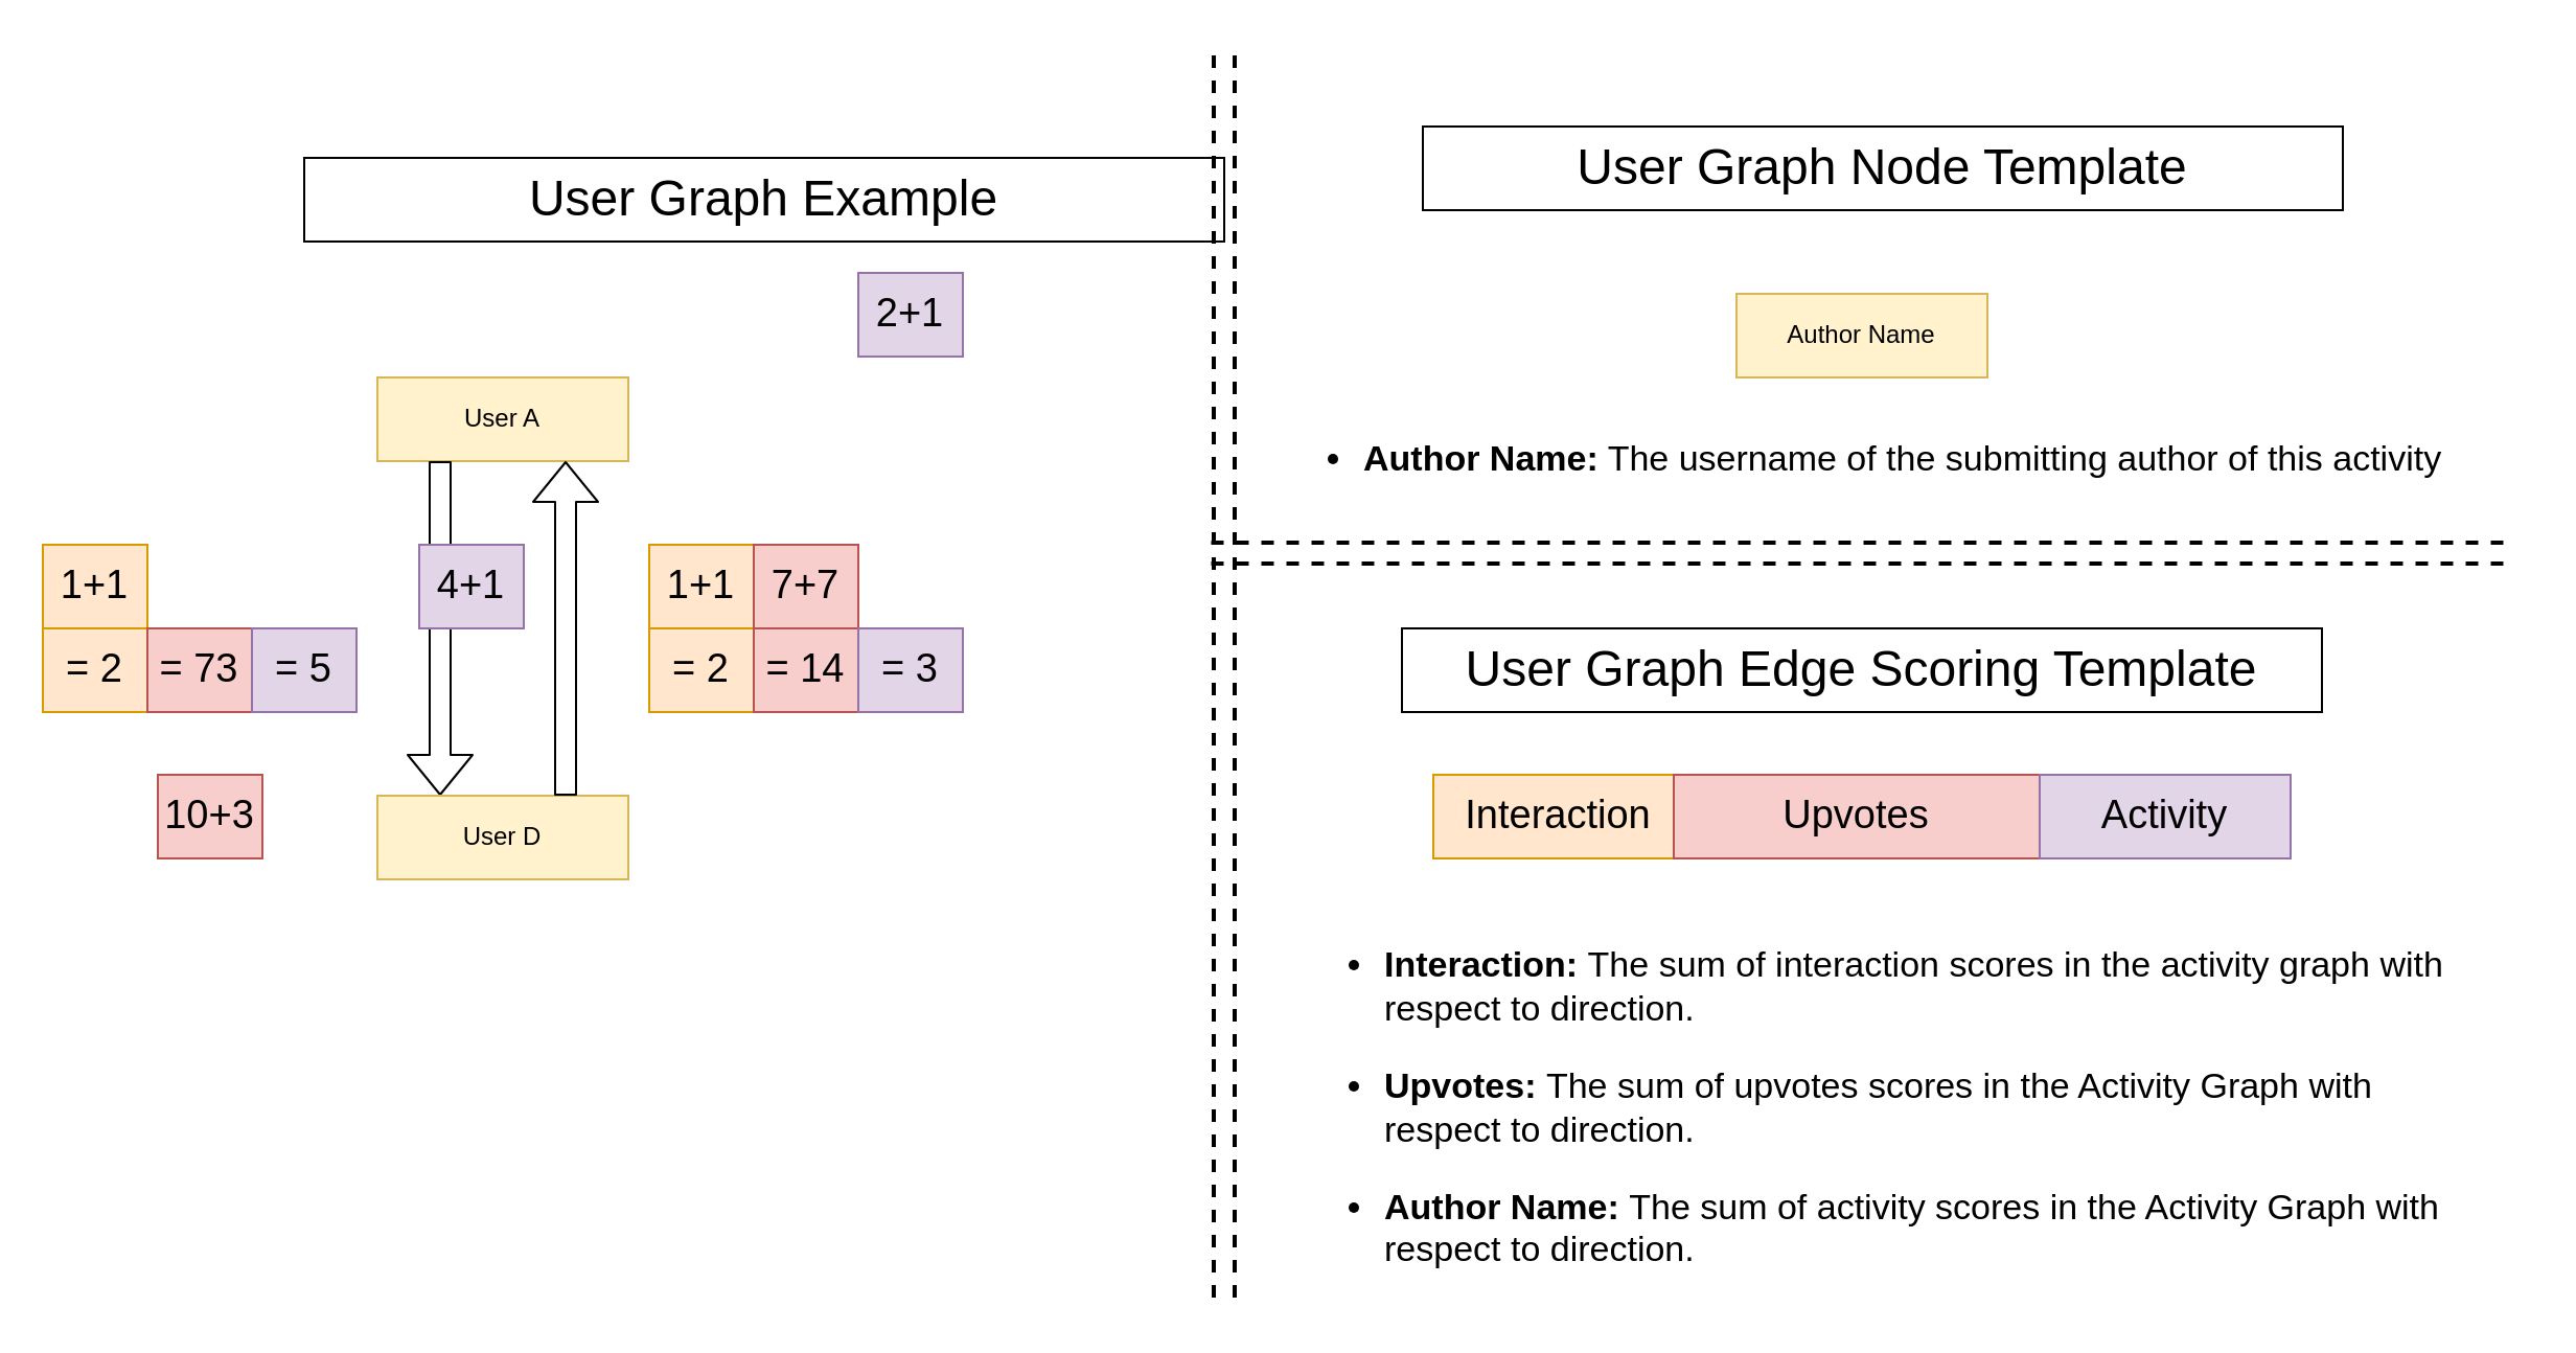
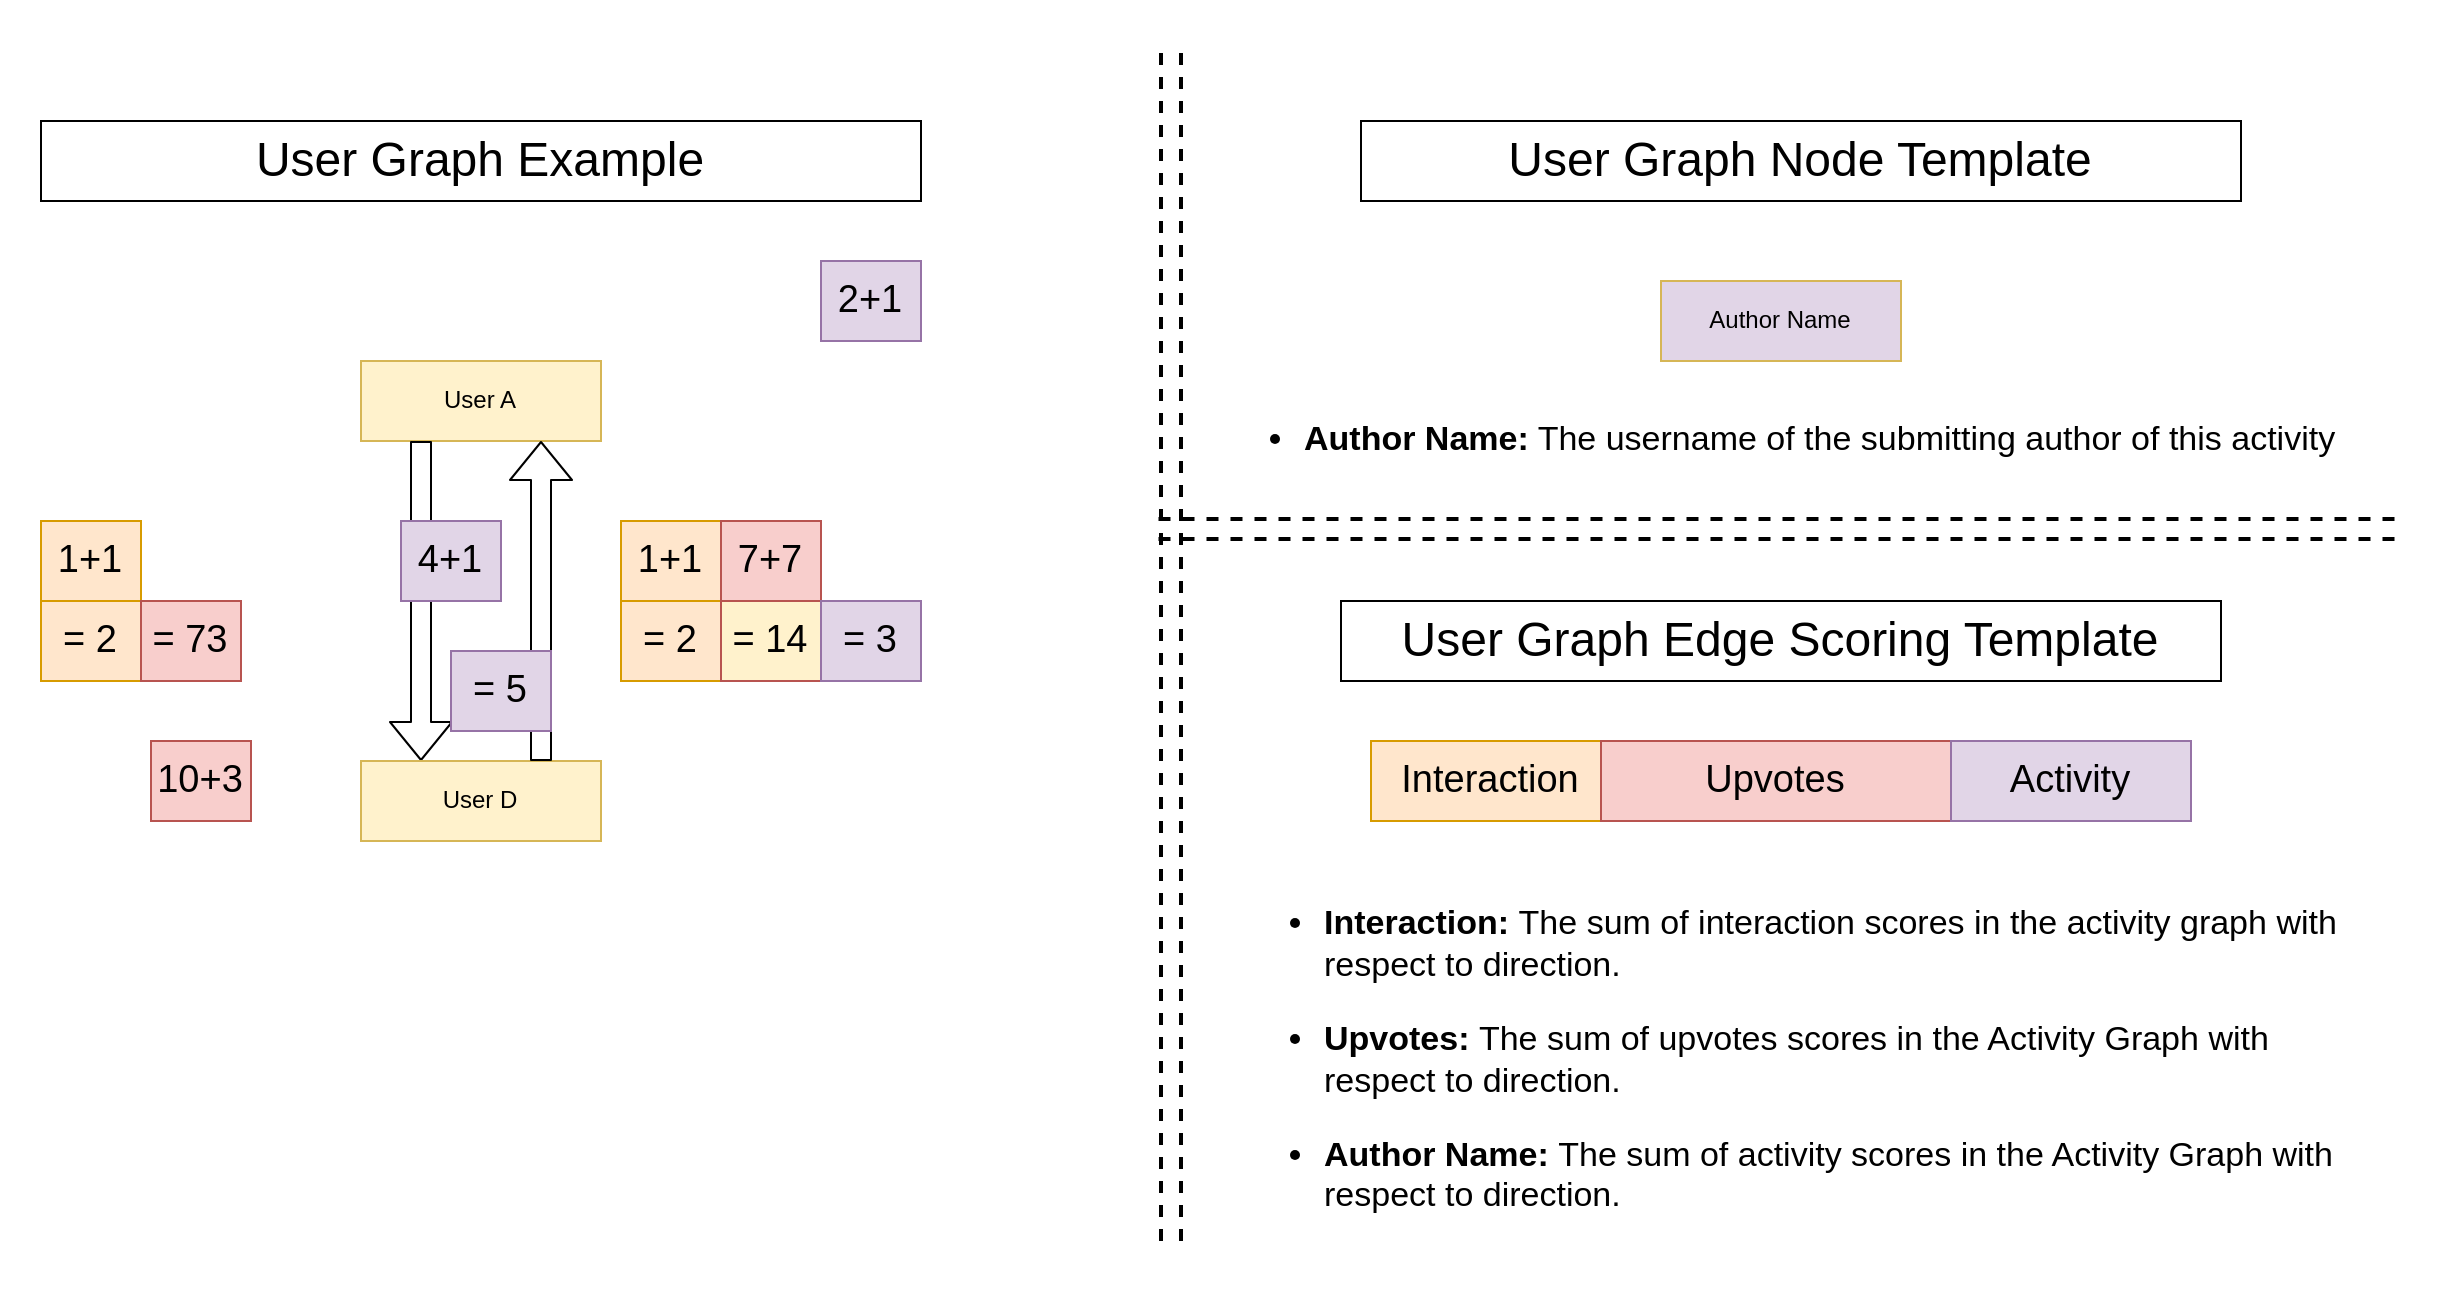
- <mxCell id="8" value="&lt;font style=&quot;font-size: 24px&quot;&gt;User Graph Example&lt;/font&gt;" style="text;html=1;fillColor=none;align=center;verticalAlign=middle;whiteSpace=wrap;rounded=0;strokeColor=#000000;" parent="1" vertex="1"><mxGeometry x="145" y="75" width="440" height="40" as="geometry" /></mxCell>
+ <mxCell id="8" value="&lt;font style=&quot;font-size: 24px&quot;&gt;User Graph Example&lt;/font&gt;" style="text;html=1;fillColor=none;align=center;verticalAlign=middle;whiteSpace=wrap;rounded=0;strokeColor=#000000;" parent="1" vertex="1"><mxGeometry x="20" width="440" height="40" as="geometry" y="60" /></mxCell>
- <mxCell id="2" value="Author Name" style="rounded=0;whiteSpace=wrap;html=1;fillColor=#fff2cc;strokeColor=#d6b656;" parent="1" vertex="1"><mxGeometry x="830" y="140" width="120" height="40" as="geometry" /></mxCell>
+ <mxCell id="2" value="Author Name" style="rounded=0;whiteSpace=wrap;html=1;fillColor=#e1d5e7;strokeColor=#d6b656;" parent="1" vertex="1"><mxGeometry x="830" y="140" width="120" height="40" as="geometry" /></mxCell>
- <mxCell id="30" value="= 5" style="rounded=0;whiteSpace=wrap;html=1;fontSize=19;strokeColor=#9673a6;fillColor=#e1d5e7;" parent="1" vertex="1"><mxGeometry x="120" y="300" width="50" height="40" as="geometry" /></mxCell>
+ <mxCell id="30" value="= 5" style="rounded=0;whiteSpace=wrap;html=1;fontSize=19;strokeColor=#9673a6;fillColor=#e1d5e7;" parent="1" vertex="1"><mxGeometry x="225" y="325" width="50" height="40" as="geometry" /></mxCell>
- <mxCell id="26" value="= 14" style="rounded=0;whiteSpace=wrap;html=1;fontSize=19;strokeColor=#b85450;fillColor=#f8cecc;" parent="1" vertex="1"><mxGeometry x="360" y="300" width="50" height="40" as="geometry" /></mxCell>
+ <mxCell id="26" value="= 14" style="rounded=0;whiteSpace=wrap;html=1;fontSize=19;strokeColor=#b85450;fillColor=#fff2cc;" parent="1" vertex="1"><mxGeometry x="360" y="300" width="50" height="40" as="geometry" /></mxCell>
